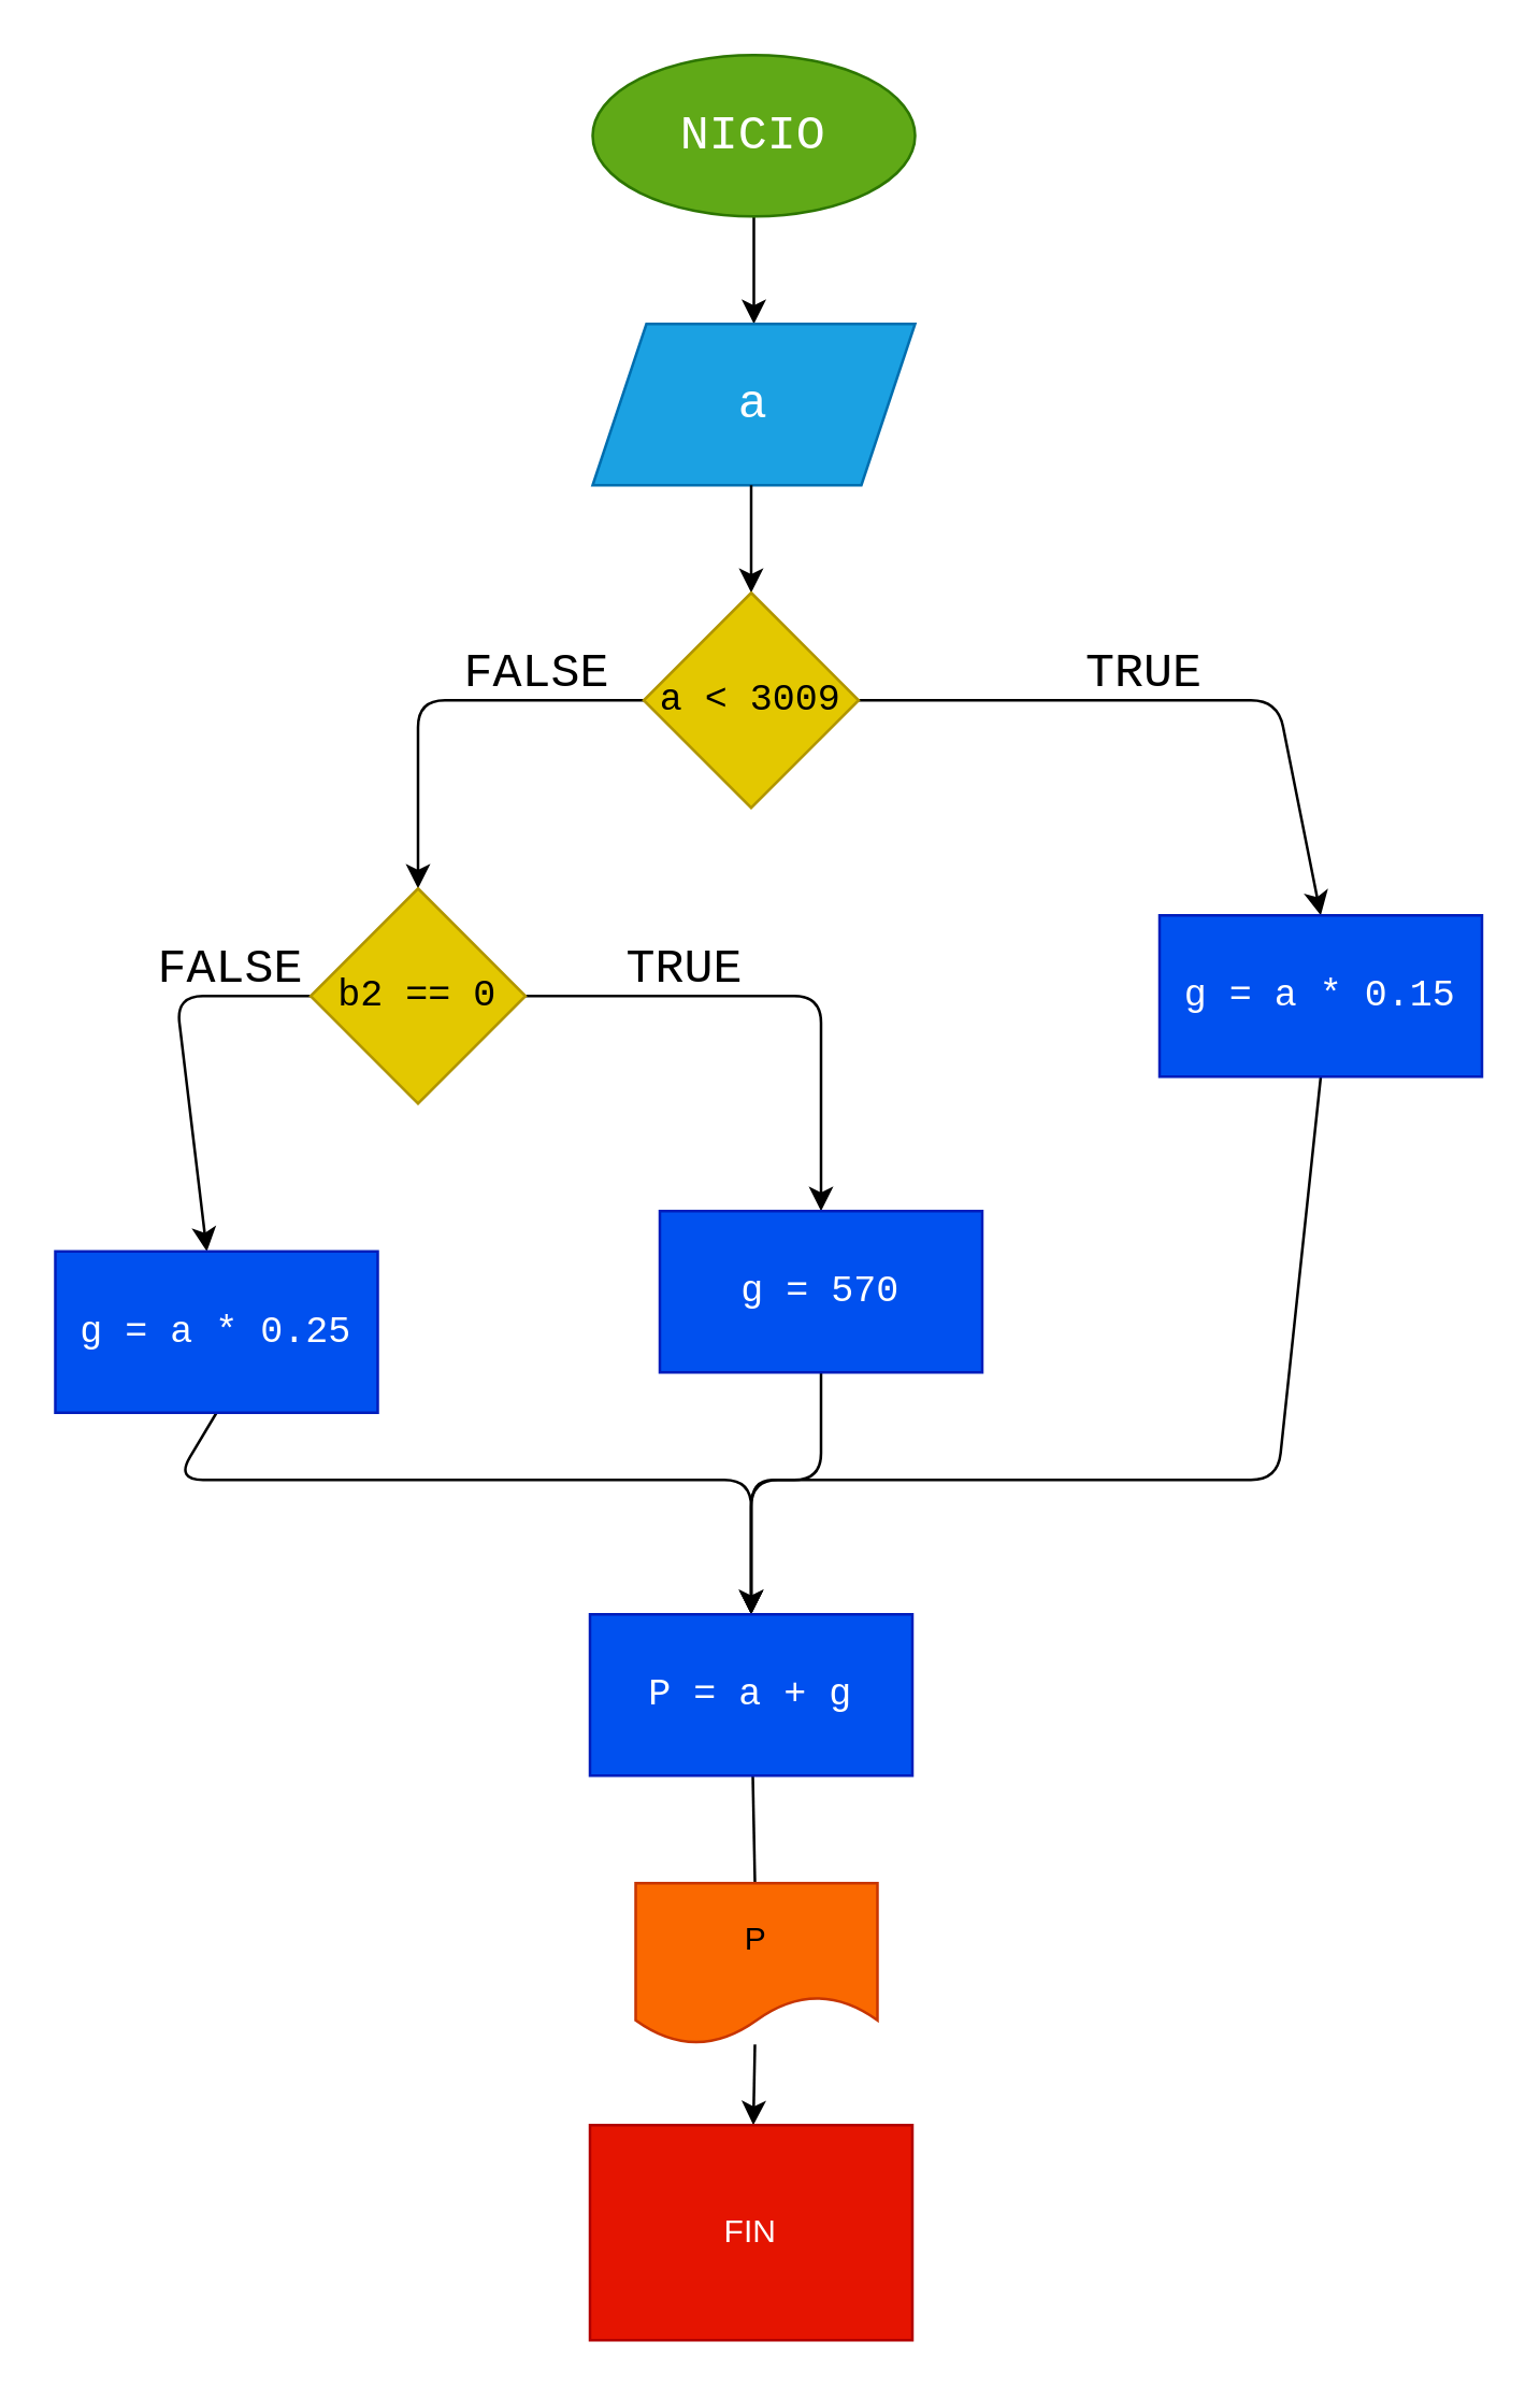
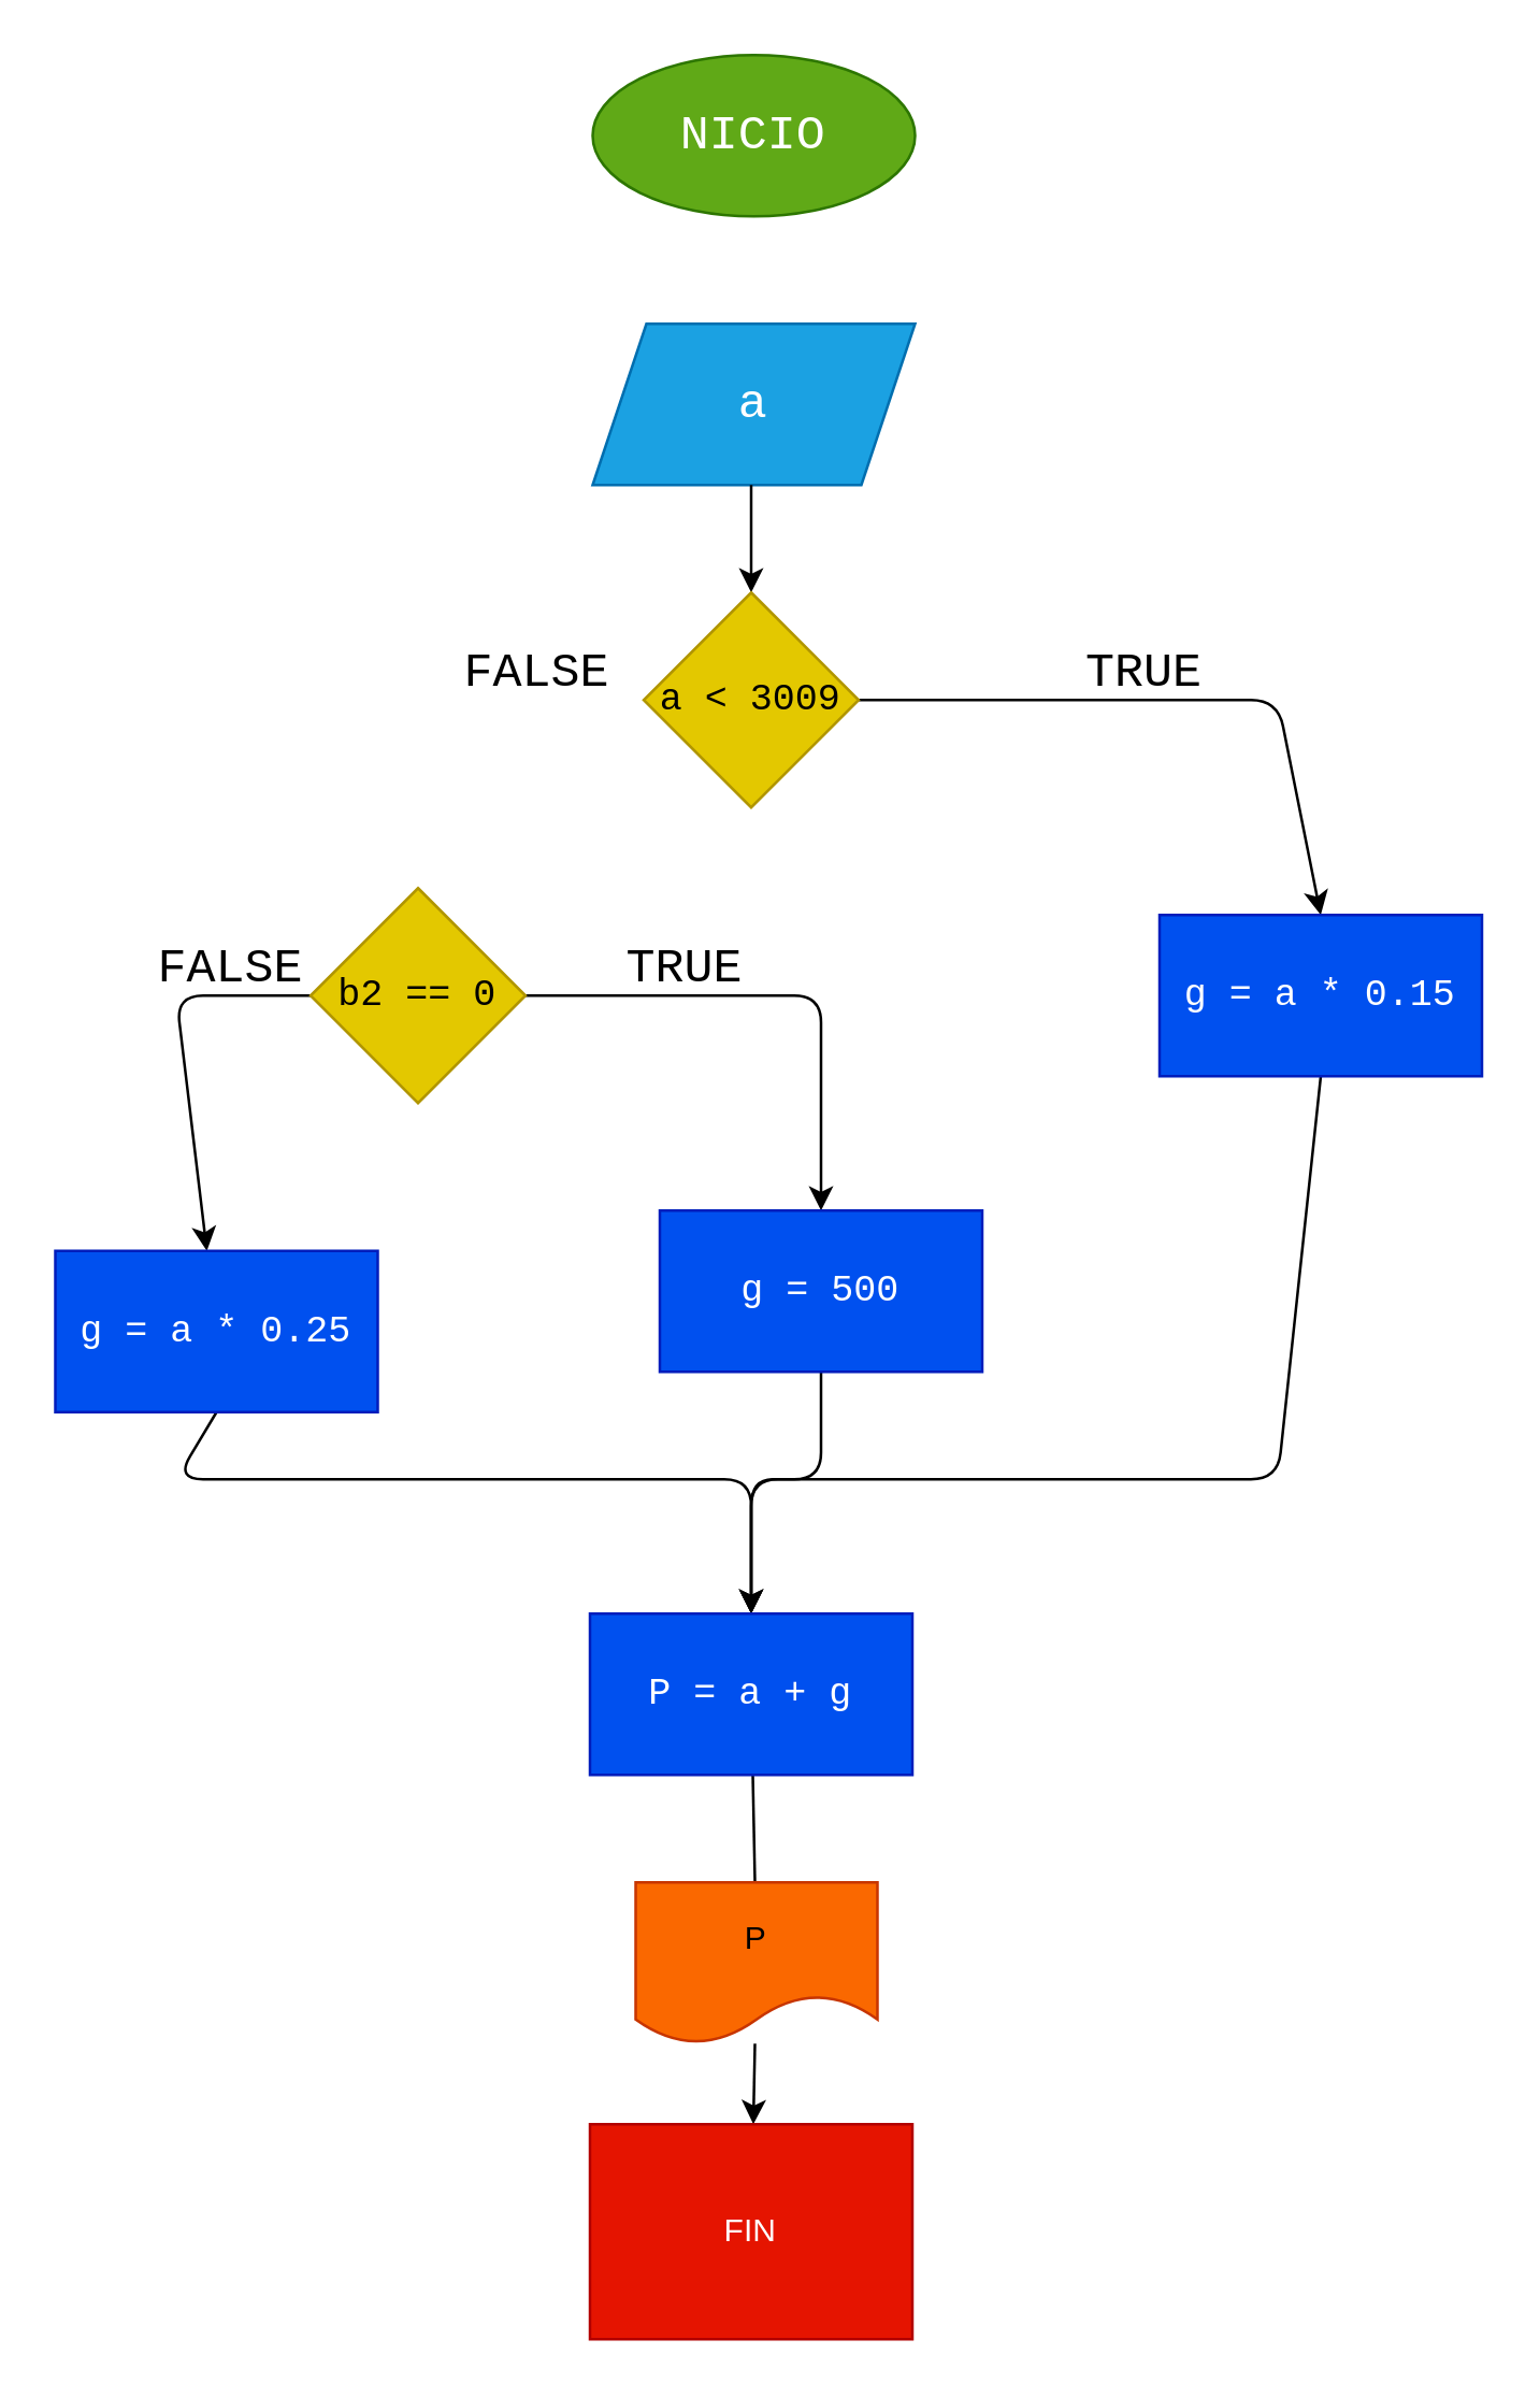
- <mxCell id="2" value="" style="edgeStyle=none;html=1;fontFamily=Courier New;fontSize=18;" edge="1" parent="1" source="3" target="4"><mxGeometry relative="1" as="geometry" /></mxCell>
- <mxCell id="7" value="" style="edgeStyle=none;html=1;fontFamily=Courier New;fontSize=18;" edge="1" parent="1" source="8" target="12"><mxGeometry relative="1" as="geometry"><Array as="points"><mxPoint x="155" y="260" /></Array></mxGeometry></mxCell>
- <mxCell id="20" value="&lt;span style=&quot;font-size: 14px; background-color: initial;&quot;&gt;g&lt;/span&gt;&lt;span style=&quot;font-size: 14px; background-color: initial;&quot;&gt; = &lt;/span&gt;&lt;span style=&quot;font-size: 14px; background-color: initial;&quot;&gt;570&lt;/span&gt;" style="rounded=0;whiteSpace=wrap;html=1;fontFamily=Courier New;fontColor=#ffffff;labelBackgroundColor=none;fillColor=#0050ef;strokeColor=#001DBC;" vertex="1" parent="1"><mxGeometry x="245" y="450" width="120" height="60" as="geometry" /></mxCell>
+ <mxCell id="20" value="&lt;span style=&quot;font-size: 14px; background-color: initial;&quot;&gt;g&lt;/span&gt;&lt;span style=&quot;font-size: 14px; background-color: initial;&quot;&gt; = &lt;/span&gt;&lt;span style=&quot;font-size: 14px; background-color: initial;&quot;&gt;500&lt;/span&gt;" style="rounded=0;whiteSpace=wrap;html=1;fontFamily=Courier New;fontColor=#ffffff;labelBackgroundColor=none;fillColor=#0050ef;strokeColor=#001DBC;" vertex="1" parent="1"><mxGeometry x="245" y="450" width="120" height="60" as="geometry" /></mxCell>
